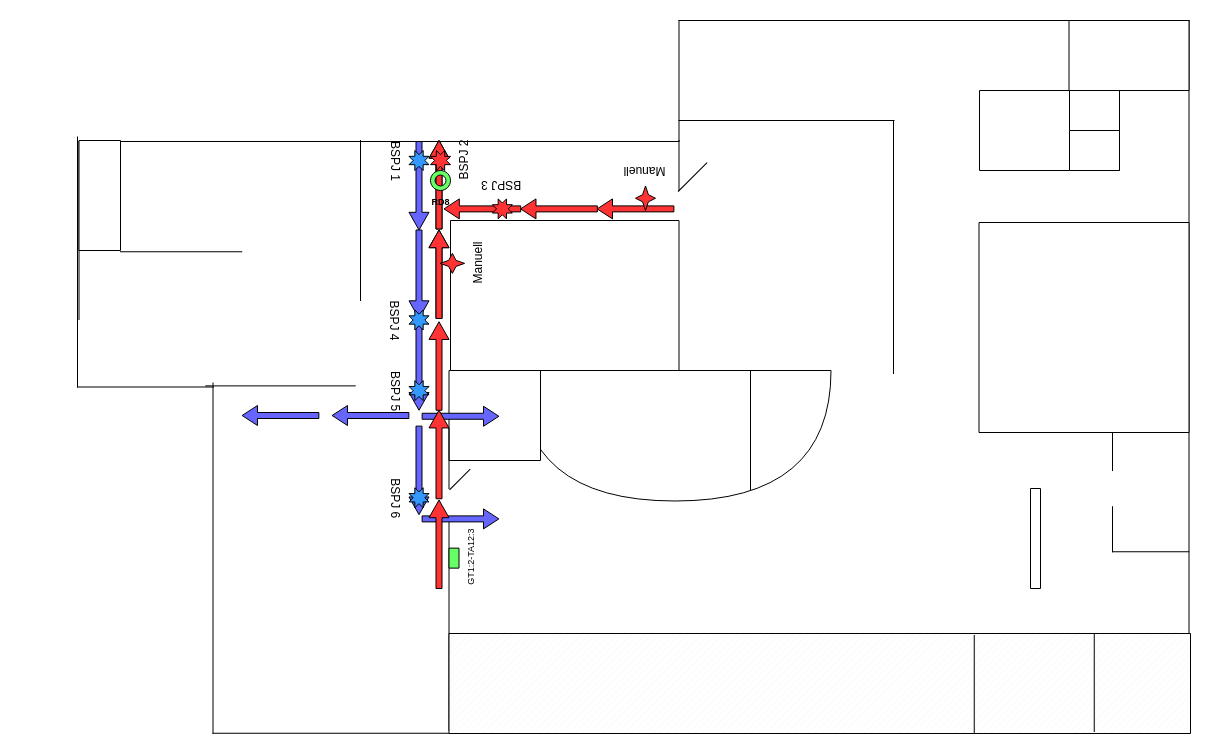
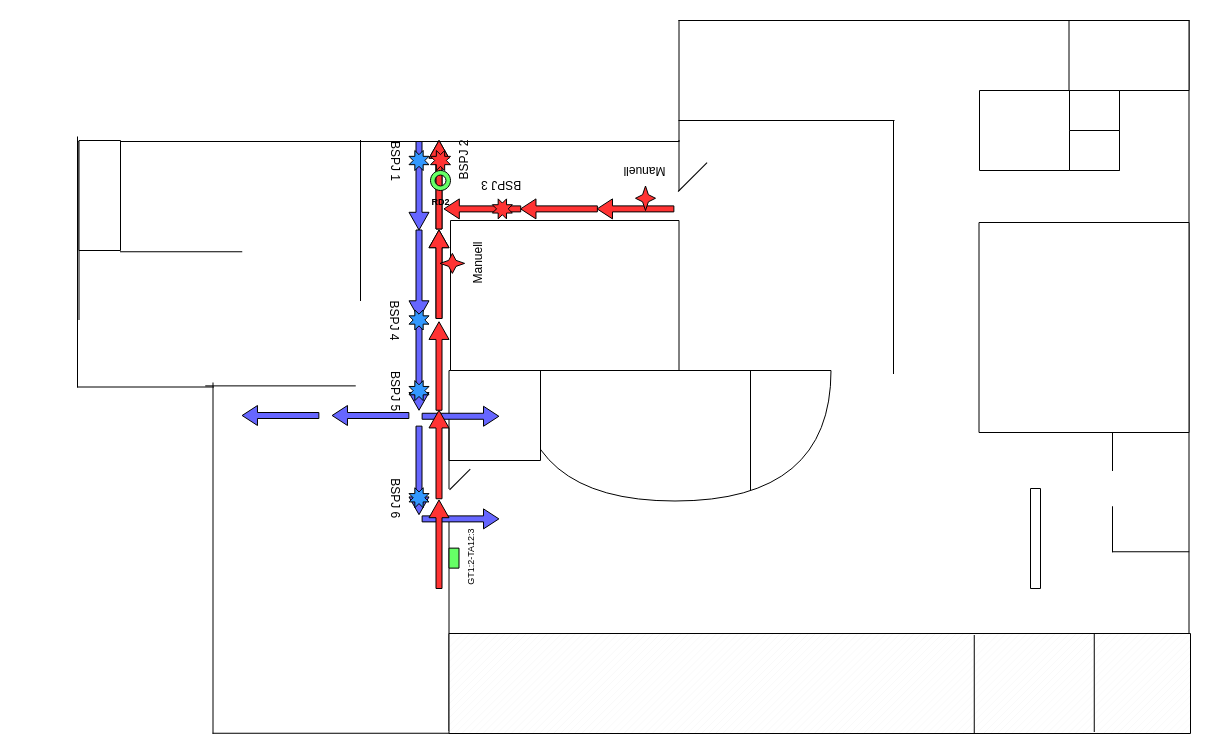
- <mxCell id="60" value="RD8" style="verticalLabelPosition=bottom;verticalAlign=top;html=1;shape=mxgraph.basic.donut;dx=4.53;fontSize=9;fillColor=#66FF66;fontStyle=1" vertex="1" parent="1"><mxGeometry x="430" y="170" width="20" height="20" as="geometry" /></mxCell>
+ <mxCell id="60" value="RD2" style="verticalLabelPosition=bottom;verticalAlign=top;html=1;shape=mxgraph.basic.donut;dx=4.53;fontSize=9;fillColor=#66FF66;fontStyle=1" vertex="1" parent="1"><mxGeometry x="430" y="170" width="20" height="20" as="geometry" /></mxCell>
